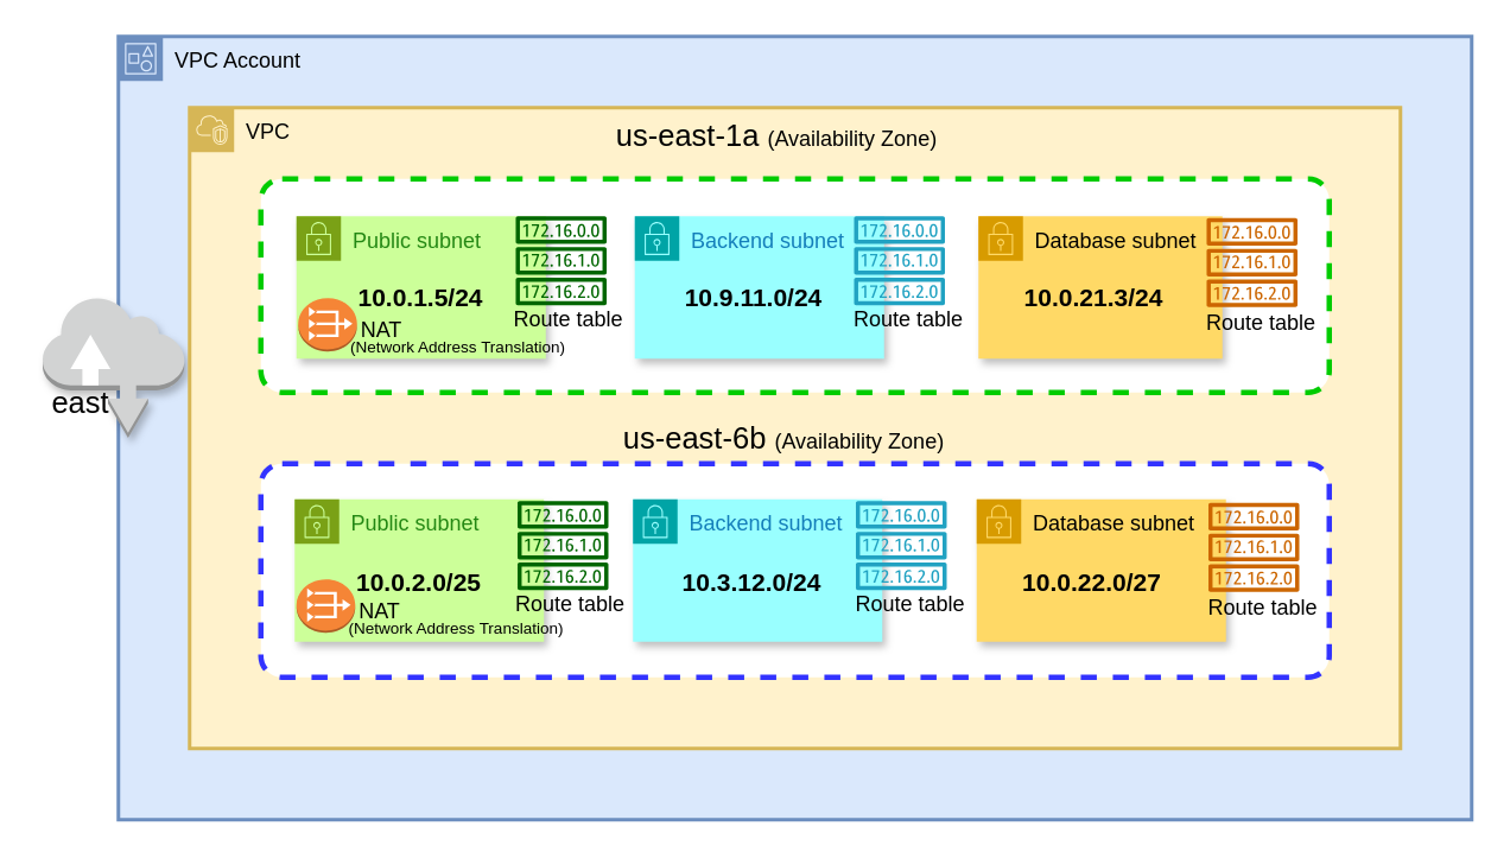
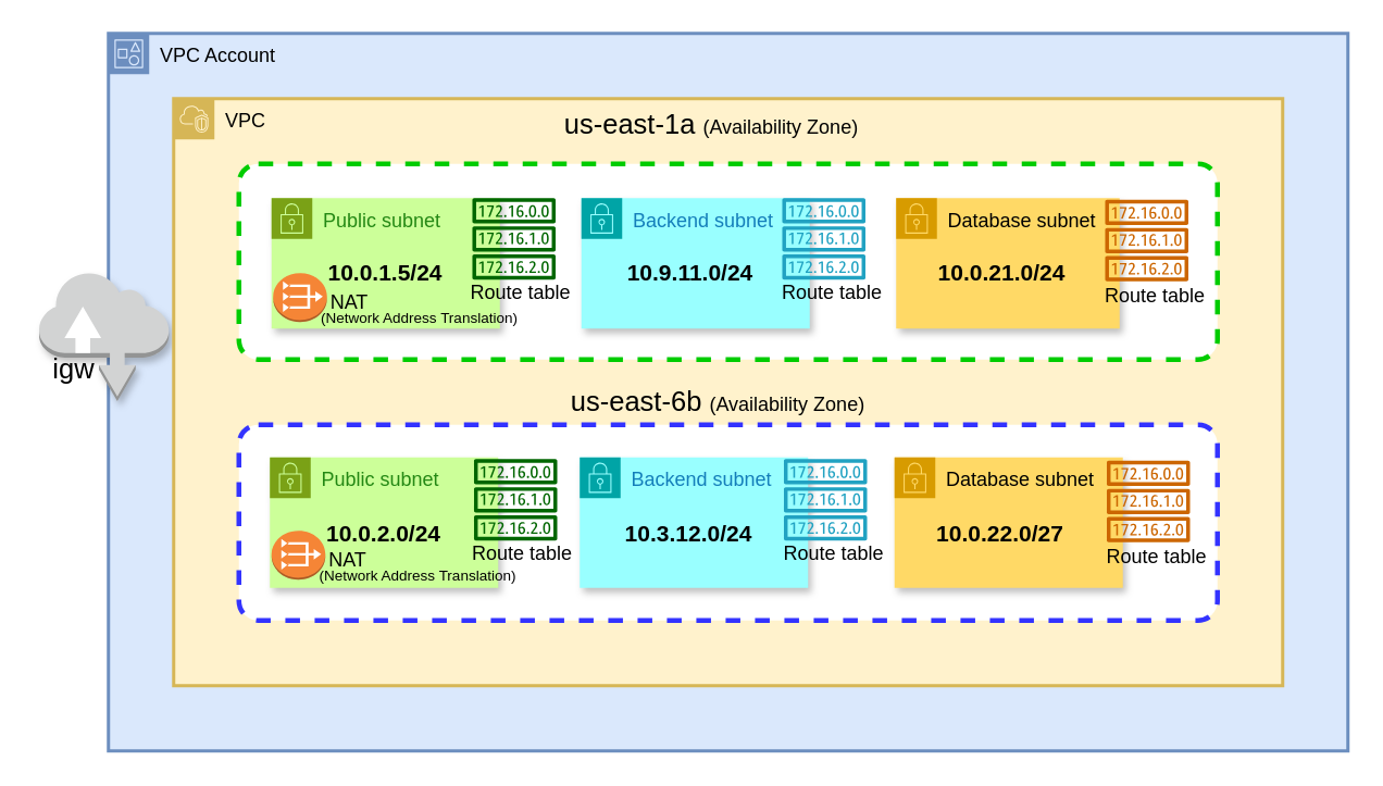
- <mxCell id="20" value="10.0.21.3/24" style="text;html=1;align=center;verticalAlign=middle;whiteSpace=wrap;rounded=0;fontSize=14;fontStyle=1" vertex="1" parent="1"><mxGeometry x="514" y="157" width="200" height="20" as="geometry" /></mxCell>
+ <mxCell id="20" value="10.0.21.0/24" style="text;html=1;align=center;verticalAlign=middle;whiteSpace=wrap;rounded=0;fontSize=14;fontStyle=1" vertex="1" parent="1"><mxGeometry x="514" y="157" width="200" height="20" as="geometry" /></mxCell>
- <mxCell id="16" value="east" style="text;html=1;align=center;verticalAlign=middle;whiteSpace=wrap;rounded=0;fontSize=17;" vertex="1" parent="1"><mxGeometry x="20" y="217" width="50" height="20" as="geometry" /></mxCell>
+ <mxCell id="16" value="igw" style="text;html=1;align=center;verticalAlign=middle;whiteSpace=wrap;rounded=0;fontSize=17;" vertex="1" parent="1"><mxGeometry x="20" y="217" width="50" height="20" as="geometry" /></mxCell>
- <mxCell id="21" value="10.0.2.0/25" style="text;html=1;align=center;verticalAlign=middle;whiteSpace=wrap;rounded=0;fontSize=14;fontStyle=1" vertex="1" parent="1"><mxGeometry x="135" y="317" width="200" height="20" as="geometry" /></mxCell>
+ <mxCell id="21" value="10.0.2.0/24" style="text;html=1;align=center;verticalAlign=middle;whiteSpace=wrap;rounded=0;fontSize=14;fontStyle=1" vertex="1" parent="1"><mxGeometry x="135" y="317" width="200" height="20" as="geometry" /></mxCell>
